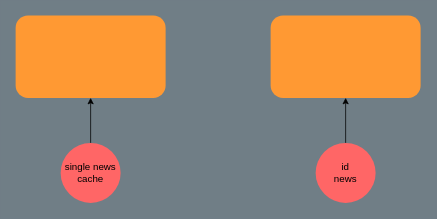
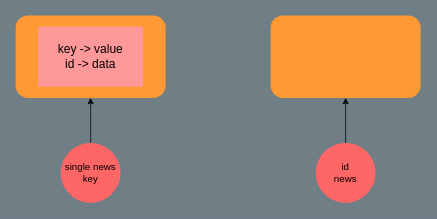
+ <mxCell id="5" value="&lt;font style=&quot;font-size: 16px&quot;&gt;key -&amp;gt; value&lt;/font&gt;&lt;font&gt;&lt;br&gt;&lt;span style=&quot;font-size: 16px&quot;&gt;id -&amp;gt; data&lt;/span&gt;&lt;/font&gt;" style="rounded=0;whiteSpace=wrap;html=1;fillColor=#FF9999;dashed=1;strokeColor=none;" vertex="1" parent="1"><mxGeometry x="50" y="35" width="140" height="80" as="geometry" /></mxCell>
- <mxCell id="3" value="&lt;font style=&quot;font-size: 13px&quot;&gt;single news cache&lt;/font&gt;" style="ellipse;whiteSpace=wrap;html=1;aspect=fixed;strokeColor=none;fillColor=#FF6666;" vertex="1" parent="1"><mxGeometry x="80" y="190" width="80" height="80" as="geometry" /></mxCell>
+ <mxCell id="3" value="&lt;font style=&quot;font-size: 13px&quot;&gt;single news key&lt;/font&gt;" style="ellipse;whiteSpace=wrap;html=1;aspect=fixed;strokeColor=none;fillColor=#FF6666;" vertex="1" parent="1"><mxGeometry x="80" y="190" width="80" height="80" as="geometry" /></mxCell>
